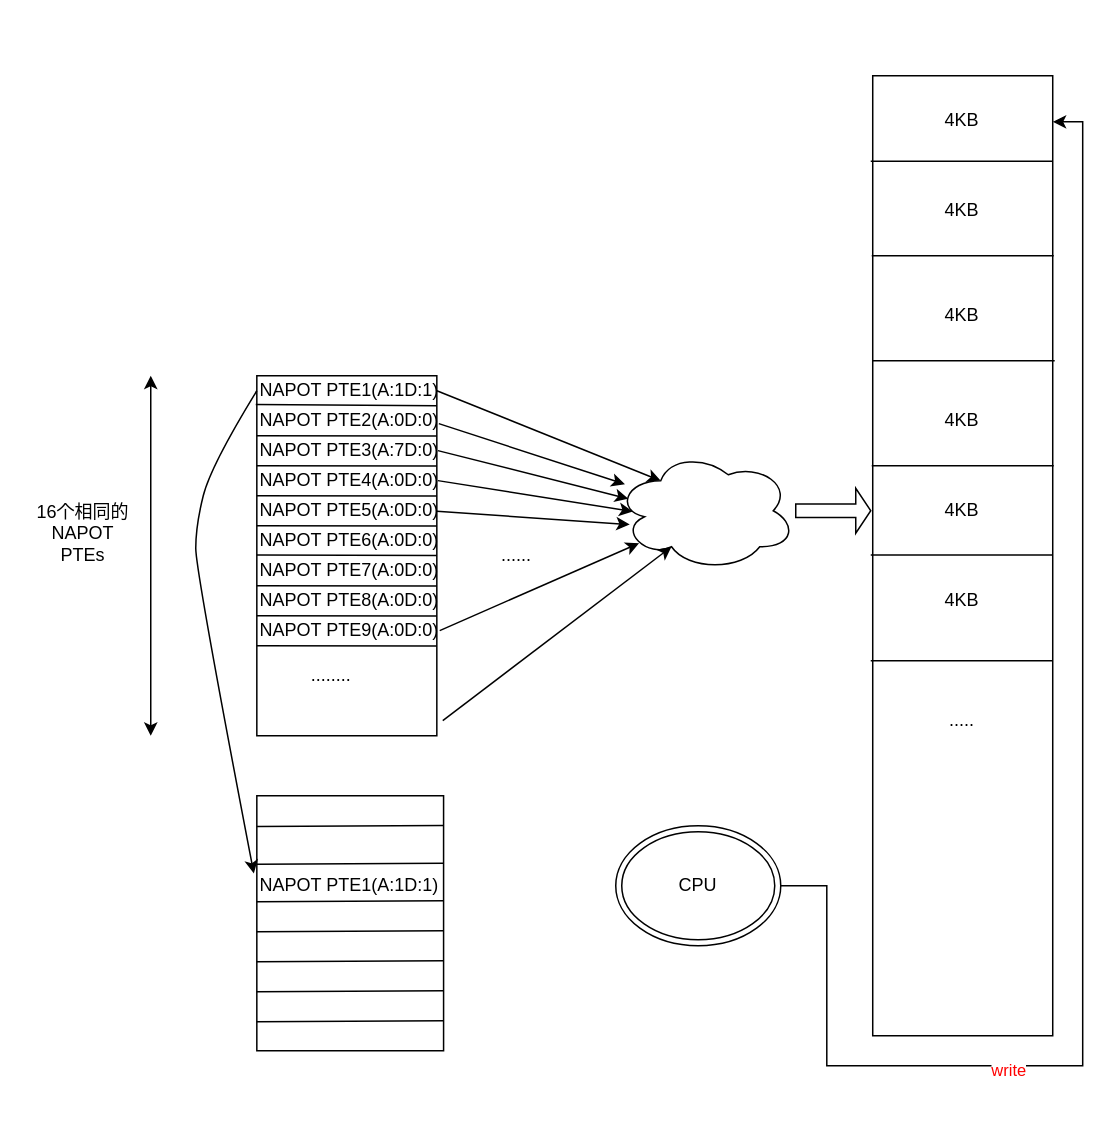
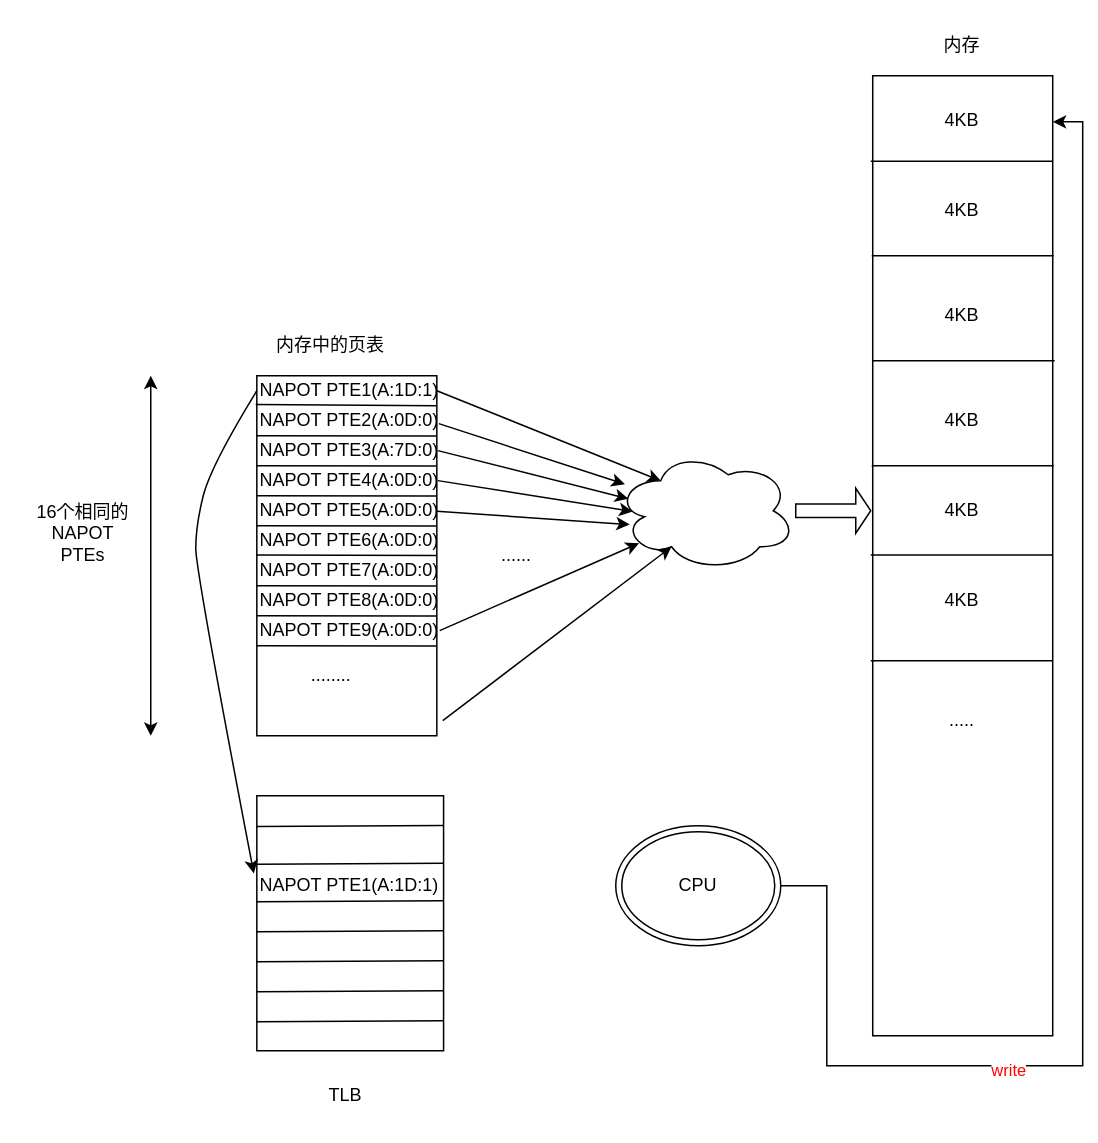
+ <mxCell id="38" value="内存" style="text;html=1;strokeColor=none;fillColor=none;align=center;verticalAlign=middle;whiteSpace=wrap;rounded=0;" vertex="1" parent="1"><mxGeometry x="601.32" y="20" width="80" height="20" as="geometry" /></mxCell>
+ <mxCell id="37" value="内存中的页表" style="text;html=1;strokeColor=none;fillColor=none;align=center;verticalAlign=middle;whiteSpace=wrap;rounded=0;" vertex="1" parent="1"><mxGeometry x="180.36" y="220" width="80" height="20" as="geometry" /></mxCell>
+ <mxCell id="39" value="TLB" style="text;html=1;strokeColor=none;fillColor=none;align=center;verticalAlign=middle;whiteSpace=wrap;rounded=0;" vertex="1" parent="1"><mxGeometry x="190" y="720" width="80" height="20" as="geometry" /></mxCell>
